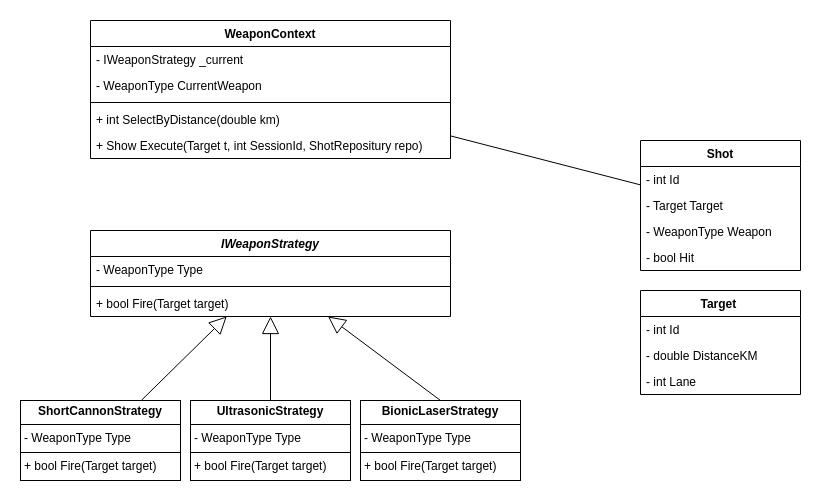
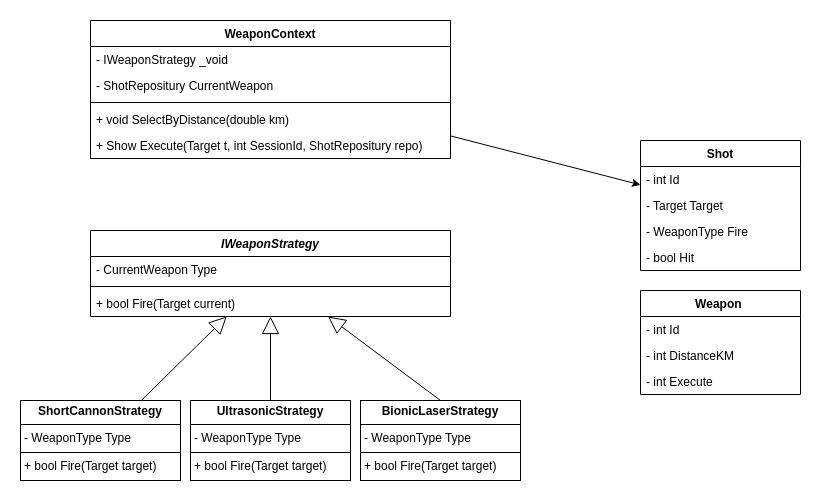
- <mxCell id="4" value="- IWeaponStrategy _current" style="text;strokeColor=none;fillColor=none;align=left;verticalAlign=top;spacingLeft=4;spacingRight=4;overflow=hidden;rotatable=0;points=[[0,0.5],[1,0.5]];portConstraint=eastwest;whiteSpace=wrap;html=1;" vertex="1" parent="3"><mxGeometry y="26" width="360" height="26" as="geometry" /></mxCell>
+ <mxCell id="4" value="- IWeaponStrategy _void" style="text;strokeColor=none;fillColor=none;align=left;verticalAlign=top;spacingLeft=4;spacingRight=4;overflow=hidden;rotatable=0;points=[[0,0.5],[1,0.5]];portConstraint=eastwest;whiteSpace=wrap;html=1;" vertex="1" parent="3"><mxGeometry y="26" width="360" height="26" as="geometry" /></mxCell>
- <mxCell id="5" value="- WeaponType CurrentWeapon" style="text;strokeColor=none;fillColor=none;align=left;verticalAlign=top;spacingLeft=4;spacingRight=4;overflow=hidden;rotatable=0;points=[[0,0.5],[1,0.5]];portConstraint=eastwest;whiteSpace=wrap;html=1;" vertex="1" parent="3"><mxGeometry y="52" width="360" height="26" as="geometry" /></mxCell>
+ <mxCell id="5" value="- ShotRepositury CurrentWeapon" style="text;strokeColor=none;fillColor=none;align=left;verticalAlign=top;spacingLeft=4;spacingRight=4;overflow=hidden;rotatable=0;points=[[0,0.5],[1,0.5]];portConstraint=eastwest;whiteSpace=wrap;html=1;" vertex="1" parent="3"><mxGeometry y="52" width="360" height="26" as="geometry" /></mxCell>
- <mxCell id="7" value="+ int SelectByDistance(double km)" style="text;strokeColor=none;fillColor=none;align=left;verticalAlign=top;spacingLeft=4;spacingRight=4;overflow=hidden;rotatable=0;points=[[0,0.5],[1,0.5]];portConstraint=eastwest;whiteSpace=wrap;html=1;" vertex="1" parent="3"><mxGeometry y="86" width="360" height="26" as="geometry" /></mxCell>
+ <mxCell id="7" value="+ void SelectByDistance(double km)" style="text;strokeColor=none;fillColor=none;align=left;verticalAlign=top;spacingLeft=4;spacingRight=4;overflow=hidden;rotatable=0;points=[[0,0.5],[1,0.5]];portConstraint=eastwest;whiteSpace=wrap;html=1;" vertex="1" parent="3"><mxGeometry y="86" width="360" height="26" as="geometry" /></mxCell>
- <mxCell id="2" style="rounded=0;orthogonalLoop=1;jettySize=auto;html=1;endArrow=none;startFill=0;" edge="1" parent="1" source="3" target="19"><mxGeometry relative="1" as="geometry" /></mxCell>
+ <mxCell id="2" style="rounded=0;orthogonalLoop=1;jettySize=auto;html=1;endArrow=classic;startFill=0;" edge="1" parent="1" source="3" target="19"><mxGeometry relative="1" as="geometry" /></mxCell>
- <mxCell id="22" value="- WeaponType Weapon" style="text;strokeColor=none;fillColor=none;align=left;verticalAlign=top;spacingLeft=4;spacingRight=4;overflow=hidden;rotatable=0;points=[[0,0.5],[1,0.5]];portConstraint=eastwest;whiteSpace=wrap;html=1;" vertex="1" parent="19"><mxGeometry y="78" width="160" height="26" as="geometry" /></mxCell>
+ <mxCell id="22" value="- WeaponType Fire" style="text;strokeColor=none;fillColor=none;align=left;verticalAlign=top;spacingLeft=4;spacingRight=4;overflow=hidden;rotatable=0;points=[[0,0.5],[1,0.5]];portConstraint=eastwest;whiteSpace=wrap;html=1;" vertex="1" parent="19"><mxGeometry y="78" width="160" height="26" as="geometry" /></mxCell>
- <mxCell id="10" value="- WeaponType Type" style="text;strokeColor=none;fillColor=none;align=left;verticalAlign=top;spacingLeft=4;spacingRight=4;overflow=hidden;rotatable=0;points=[[0,0.5],[1,0.5]];portConstraint=eastwest;whiteSpace=wrap;html=1;" vertex="1" parent="9"><mxGeometry y="26" width="360" height="26" as="geometry" /></mxCell>
+ <mxCell id="10" value="- CurrentWeapon Type" style="text;strokeColor=none;fillColor=none;align=left;verticalAlign=top;spacingLeft=4;spacingRight=4;overflow=hidden;rotatable=0;points=[[0,0.5],[1,0.5]];portConstraint=eastwest;whiteSpace=wrap;html=1;" vertex="1" parent="9"><mxGeometry y="26" width="360" height="26" as="geometry" /></mxCell>
- <mxCell id="12" value="+ bool Fire(Target target)" style="text;strokeColor=none;fillColor=none;align=left;verticalAlign=top;spacingLeft=4;spacingRight=4;overflow=hidden;rotatable=0;points=[[0,0.5],[1,0.5]];portConstraint=eastwest;whiteSpace=wrap;html=1;" vertex="1" parent="9"><mxGeometry y="60" width="360" height="26" as="geometry" /></mxCell>
+ <mxCell id="12" value="+ bool Fire(Target current)" style="text;strokeColor=none;fillColor=none;align=left;verticalAlign=top;spacingLeft=4;spacingRight=4;overflow=hidden;rotatable=0;points=[[0,0.5],[1,0.5]];portConstraint=eastwest;whiteSpace=wrap;html=1;" vertex="1" parent="9"><mxGeometry y="60" width="360" height="26" as="geometry" /></mxCell>
- <mxCell id="24" value="Target&amp;nbsp;" style="swimlane;fontStyle=1;align=center;verticalAlign=top;childLayout=stackLayout;horizontal=1;startSize=26;horizontalStack=0;resizeParent=1;resizeParentMax=0;resizeLast=0;collapsible=1;marginBottom=0;whiteSpace=wrap;html=1;" vertex="1" parent="1"><mxGeometry x="640" y="290" width="160" height="104" as="geometry" /></mxCell>
+ <mxCell id="24" value="Weapon&amp;nbsp;" style="swimlane;fontStyle=1;align=center;verticalAlign=top;childLayout=stackLayout;horizontal=1;startSize=26;horizontalStack=0;resizeParent=1;resizeParentMax=0;resizeLast=0;collapsible=1;marginBottom=0;whiteSpace=wrap;html=1;" vertex="1" parent="1"><mxGeometry x="640" y="290" width="160" height="104" as="geometry" /></mxCell>
- <mxCell id="26" value="- double DistanceKM" style="text;strokeColor=none;fillColor=none;align=left;verticalAlign=top;spacingLeft=4;spacingRight=4;overflow=hidden;rotatable=0;points=[[0,0.5],[1,0.5]];portConstraint=eastwest;whiteSpace=wrap;html=1;" vertex="1" parent="24"><mxGeometry y="52" width="160" height="26" as="geometry" /></mxCell>
+ <mxCell id="26" value="- int DistanceKM" style="text;strokeColor=none;fillColor=none;align=left;verticalAlign=top;spacingLeft=4;spacingRight=4;overflow=hidden;rotatable=0;points=[[0,0.5],[1,0.5]];portConstraint=eastwest;whiteSpace=wrap;html=1;" vertex="1" parent="24"><mxGeometry y="52" width="160" height="26" as="geometry" /></mxCell>
- <mxCell id="27" value="- int Lane" style="text;strokeColor=none;fillColor=none;align=left;verticalAlign=top;spacingLeft=4;spacingRight=4;overflow=hidden;rotatable=0;points=[[0,0.5],[1,0.5]];portConstraint=eastwest;whiteSpace=wrap;html=1;" vertex="1" parent="24"><mxGeometry y="78" width="160" height="26" as="geometry" /></mxCell>
+ <mxCell id="27" value="- int Execute" style="text;strokeColor=none;fillColor=none;align=left;verticalAlign=top;spacingLeft=4;spacingRight=4;overflow=hidden;rotatable=0;points=[[0,0.5],[1,0.5]];portConstraint=eastwest;whiteSpace=wrap;html=1;" vertex="1" parent="24"><mxGeometry y="78" width="160" height="26" as="geometry" /></mxCell>
